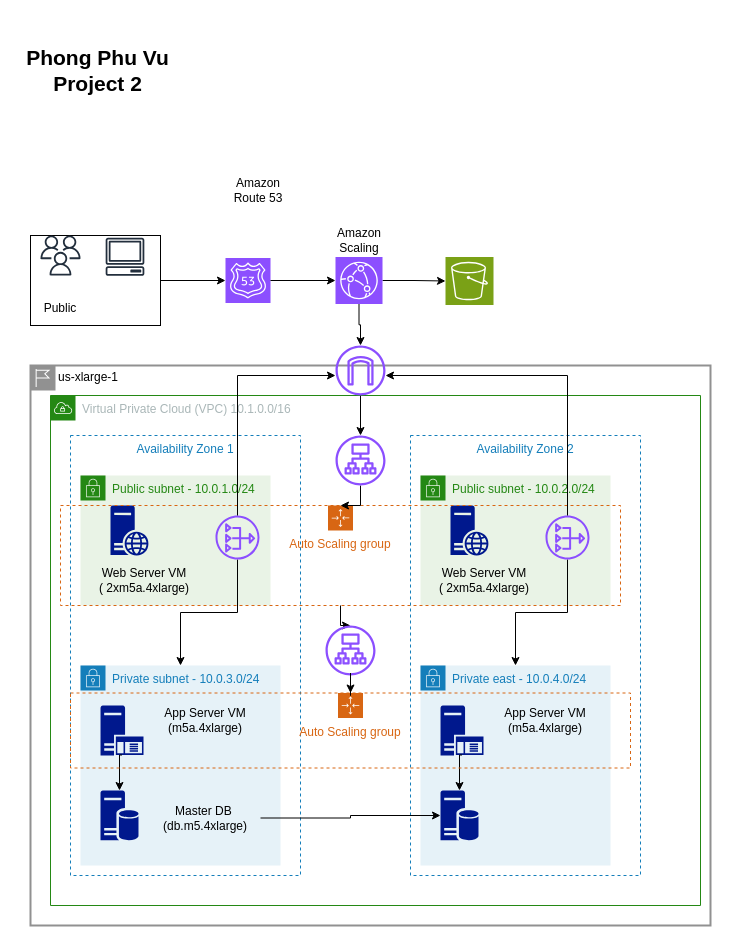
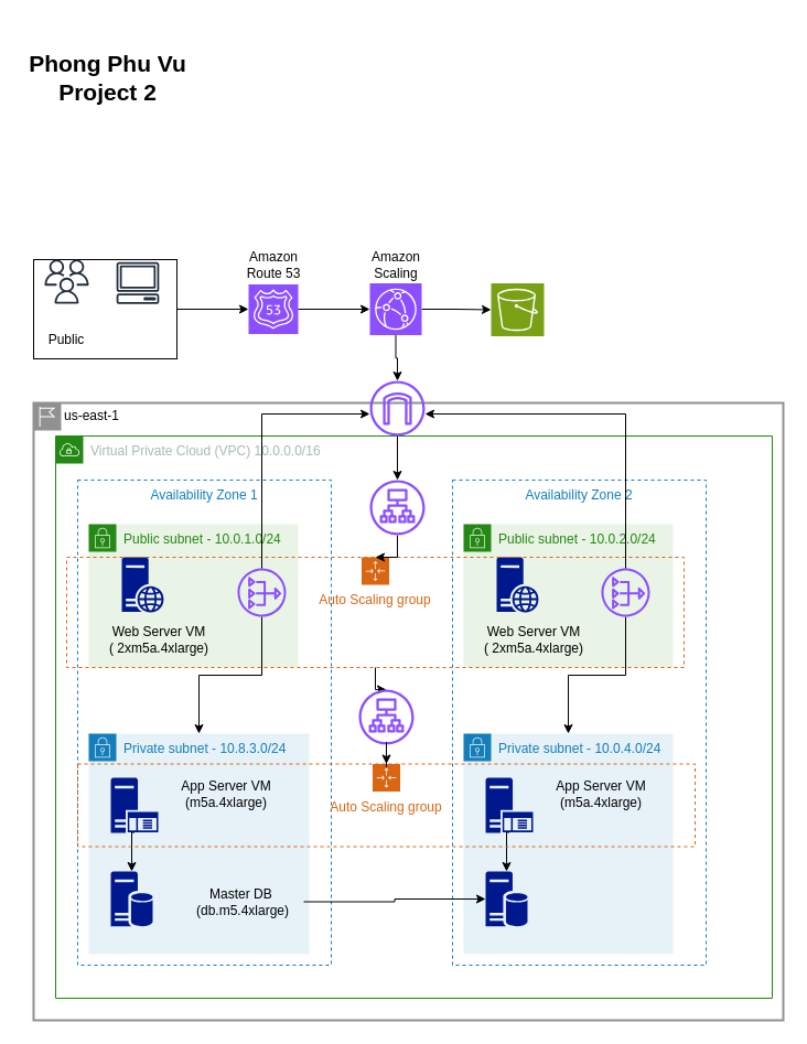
- <mxCell id="42" value="Amazon&lt;br&gt;Route 53" style="text;strokeColor=none;align=center;fillColor=none;html=1;verticalAlign=middle;whiteSpace=wrap;rounded=0;" vertex="1" parent="1"><mxGeometry x="227.5" y="172.75" width="60" height="33.75" as="geometry" /></mxCell>
+ <mxCell id="42" value="Amazon&lt;br&gt;Route 53" style="text;strokeColor=none;align=center;fillColor=none;html=1;verticalAlign=middle;whiteSpace=wrap;rounded=0;" vertex="1" parent="1"><mxGeometry x="217.5" y="222.75" width="60" height="33.75" as="geometry" /></mxCell>
- <mxCell id="2" value="us-xlarge-1" style="shape=mxgraph.ibm.box;prType=region;fontStyle=0;verticalAlign=top;align=left;spacingLeft=32;spacingTop=4;fillColor=none;rounded=0;whiteSpace=wrap;html=1;strokeColor=#919191;strokeWidth=2;dashed=0;container=1;spacing=-4;collapsible=0;expand=0;recursiveResize=0;" vertex="1" parent="1"><mxGeometry x="30" y="365" width="680" height="560" as="geometry" /></mxCell>
+ <mxCell id="2" value="us-east-1" style="shape=mxgraph.ibm.box;prType=region;fontStyle=0;verticalAlign=top;align=left;spacingLeft=32;spacingTop=4;fillColor=none;rounded=0;whiteSpace=wrap;html=1;strokeColor=#919191;strokeWidth=2;dashed=0;container=1;spacing=-4;collapsible=0;expand=0;recursiveResize=0;" vertex="1" parent="1"><mxGeometry x="30" y="365" width="680" height="560" as="geometry" /></mxCell>
- <mxCell id="9" value="Virtual Private Cloud (VPC) 10.1.0.0/16" style="points=[[0,0],[0.25,0],[0.5,0],[0.75,0],[1,0],[1,0.25],[1,0.5],[1,0.75],[1,1],[0.75,1],[0.5,1],[0.25,1],[0,1],[0,0.75],[0,0.5],[0,0.25]];outlineConnect=0;gradientColor=none;html=1;whiteSpace=wrap;fontSize=12;fontStyle=0;container=1;pointerEvents=0;collapsible=0;recursiveResize=0;shape=mxgraph.aws4.group;grIcon=mxgraph.aws4.group_vpc;strokeColor=#248814;fillColor=none;verticalAlign=top;align=left;spacingLeft=30;fontColor=#AAB7B8;dashed=0;" vertex="1" parent="2"><mxGeometry x="20" y="30" width="650" height="510" as="geometry" /></mxCell>
+ <mxCell id="9" value="Virtual Private Cloud (VPC) 10.0.0.0/16" style="points=[[0,0],[0.25,0],[0.5,0],[0.75,0],[1,0],[1,0.25],[1,0.5],[1,0.75],[1,1],[0.75,1],[0.5,1],[0.25,1],[0,1],[0,0.75],[0,0.5],[0,0.25]];outlineConnect=0;gradientColor=none;html=1;whiteSpace=wrap;fontSize=12;fontStyle=0;container=1;pointerEvents=0;collapsible=0;recursiveResize=0;shape=mxgraph.aws4.group;grIcon=mxgraph.aws4.group_vpc;strokeColor=#248814;fillColor=none;verticalAlign=top;align=left;spacingLeft=30;fontColor=#AAB7B8;dashed=0;" vertex="1" parent="2"><mxGeometry x="20" y="30" width="650" height="510" as="geometry" /></mxCell>
- <mxCell id="19" value="Private east&amp;nbsp;- 10.0.4.0/24" style="points=[[0,0],[0.25,0],[0.5,0],[0.75,0],[1,0],[1,0.25],[1,0.5],[1,0.75],[1,1],[0.75,1],[0.5,1],[0.25,1],[0,1],[0,0.75],[0,0.5],[0,0.25]];outlineConnect=0;gradientColor=none;html=1;whiteSpace=wrap;fontSize=12;fontStyle=0;container=1;pointerEvents=0;collapsible=0;recursiveResize=0;shape=mxgraph.aws4.group;grIcon=mxgraph.aws4.group_security_group;grStroke=0;strokeColor=#147EBA;fillColor=#E6F2F8;verticalAlign=top;align=left;spacingLeft=30;fontColor=#147EBA;dashed=0;" vertex="1" parent="2"><mxGeometry x="390" y="300" width="190" height="200" as="geometry" /></mxCell>
+ <mxCell id="19" value="Private subnet&amp;nbsp;- 10.0.4.0/24" style="points=[[0,0],[0.25,0],[0.5,0],[0.75,0],[1,0],[1,0.25],[1,0.5],[1,0.75],[1,1],[0.75,1],[0.5,1],[0.25,1],[0,1],[0,0.75],[0,0.5],[0,0.25]];outlineConnect=0;gradientColor=none;html=1;whiteSpace=wrap;fontSize=12;fontStyle=0;container=1;pointerEvents=0;collapsible=0;recursiveResize=0;shape=mxgraph.aws4.group;grIcon=mxgraph.aws4.group_security_group;grStroke=0;strokeColor=#147EBA;fillColor=#E6F2F8;verticalAlign=top;align=left;spacingLeft=30;fontColor=#147EBA;dashed=0;" vertex="1" parent="2"><mxGeometry x="390" y="300" width="190" height="200" as="geometry" /></mxCell>
- <mxCell id="14" value="Private subnet&amp;nbsp;- 10.0.3.0/24" style="points=[[0,0],[0.25,0],[0.5,0],[0.75,0],[1,0],[1,0.25],[1,0.5],[1,0.75],[1,1],[0.75,1],[0.5,1],[0.25,1],[0,1],[0,0.75],[0,0.5],[0,0.25]];outlineConnect=0;gradientColor=none;html=1;whiteSpace=wrap;fontSize=12;fontStyle=0;container=1;pointerEvents=0;collapsible=0;recursiveResize=0;shape=mxgraph.aws4.group;grIcon=mxgraph.aws4.group_security_group;grStroke=0;strokeColor=#147EBA;fillColor=#E6F2F8;verticalAlign=top;align=left;spacingLeft=30;fontColor=#147EBA;dashed=0;" vertex="1" parent="2"><mxGeometry x="50" y="300" width="200" height="200" as="geometry" /></mxCell>
+ <mxCell id="14" value="Private subnet&amp;nbsp;- 10.8.3.0/24" style="points=[[0,0],[0.25,0],[0.5,0],[0.75,0],[1,0],[1,0.25],[1,0.5],[1,0.75],[1,1],[0.75,1],[0.5,1],[0.25,1],[0,1],[0,0.75],[0,0.5],[0,0.25]];outlineConnect=0;gradientColor=none;html=1;whiteSpace=wrap;fontSize=12;fontStyle=0;container=1;pointerEvents=0;collapsible=0;recursiveResize=0;shape=mxgraph.aws4.group;grIcon=mxgraph.aws4.group_security_group;grStroke=0;strokeColor=#147EBA;fillColor=#E6F2F8;verticalAlign=top;align=left;spacingLeft=30;fontColor=#147EBA;dashed=0;" vertex="1" parent="2"><mxGeometry x="50" y="300" width="200" height="200" as="geometry" /></mxCell>
- <mxCell id="17" value="Master DB&amp;nbsp;&lt;br&gt;(db.m5.4xlarge)" style="text;strokeColor=none;align=center;fillColor=none;html=1;verticalAlign=middle;whiteSpace=wrap;rounded=0;" vertex="1" parent="14"><mxGeometry x="70" y="125" width="110" height="55" as="geometry" /></mxCell>
+ <mxCell id="17" value="Master DB&amp;nbsp;&lt;br&gt;(db.m5.4xlarge)" style="text;strokeColor=none;align=center;fillColor=none;html=1;verticalAlign=middle;whiteSpace=wrap;rounded=0;" vertex="1" parent="14"><mxGeometry x="85" y="125" width="110" height="55" as="geometry" /></mxCell>
